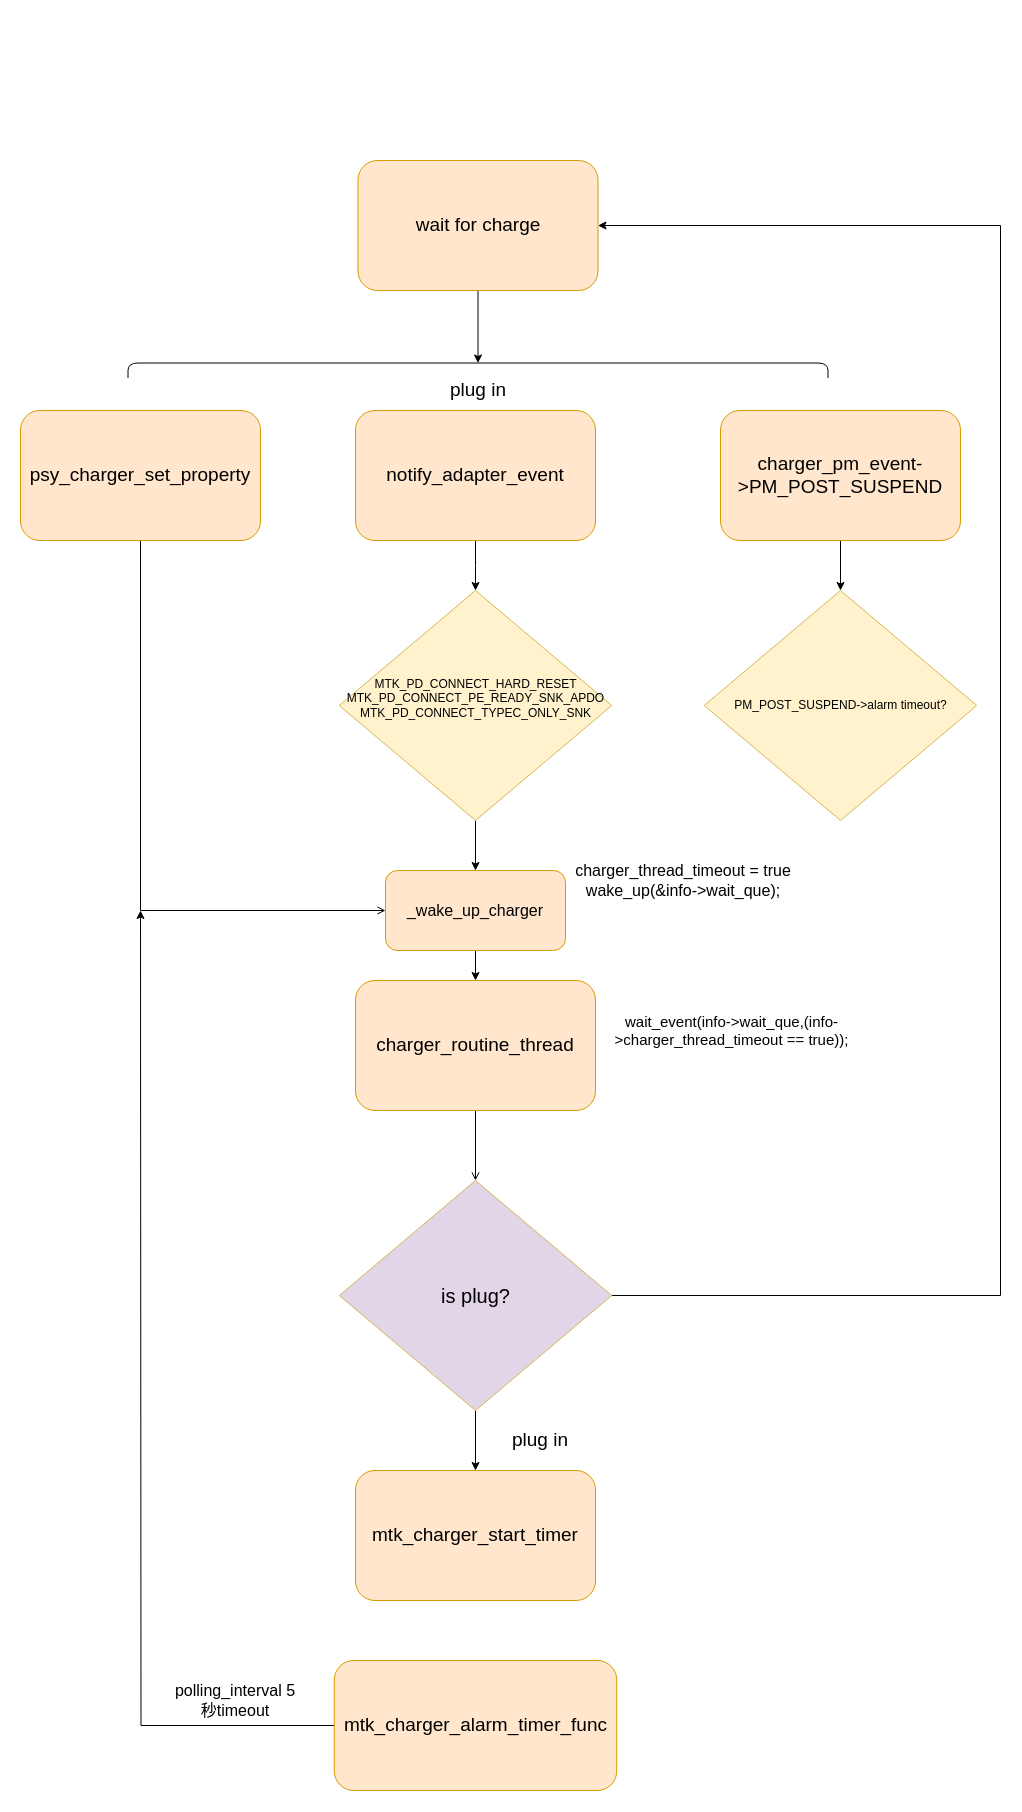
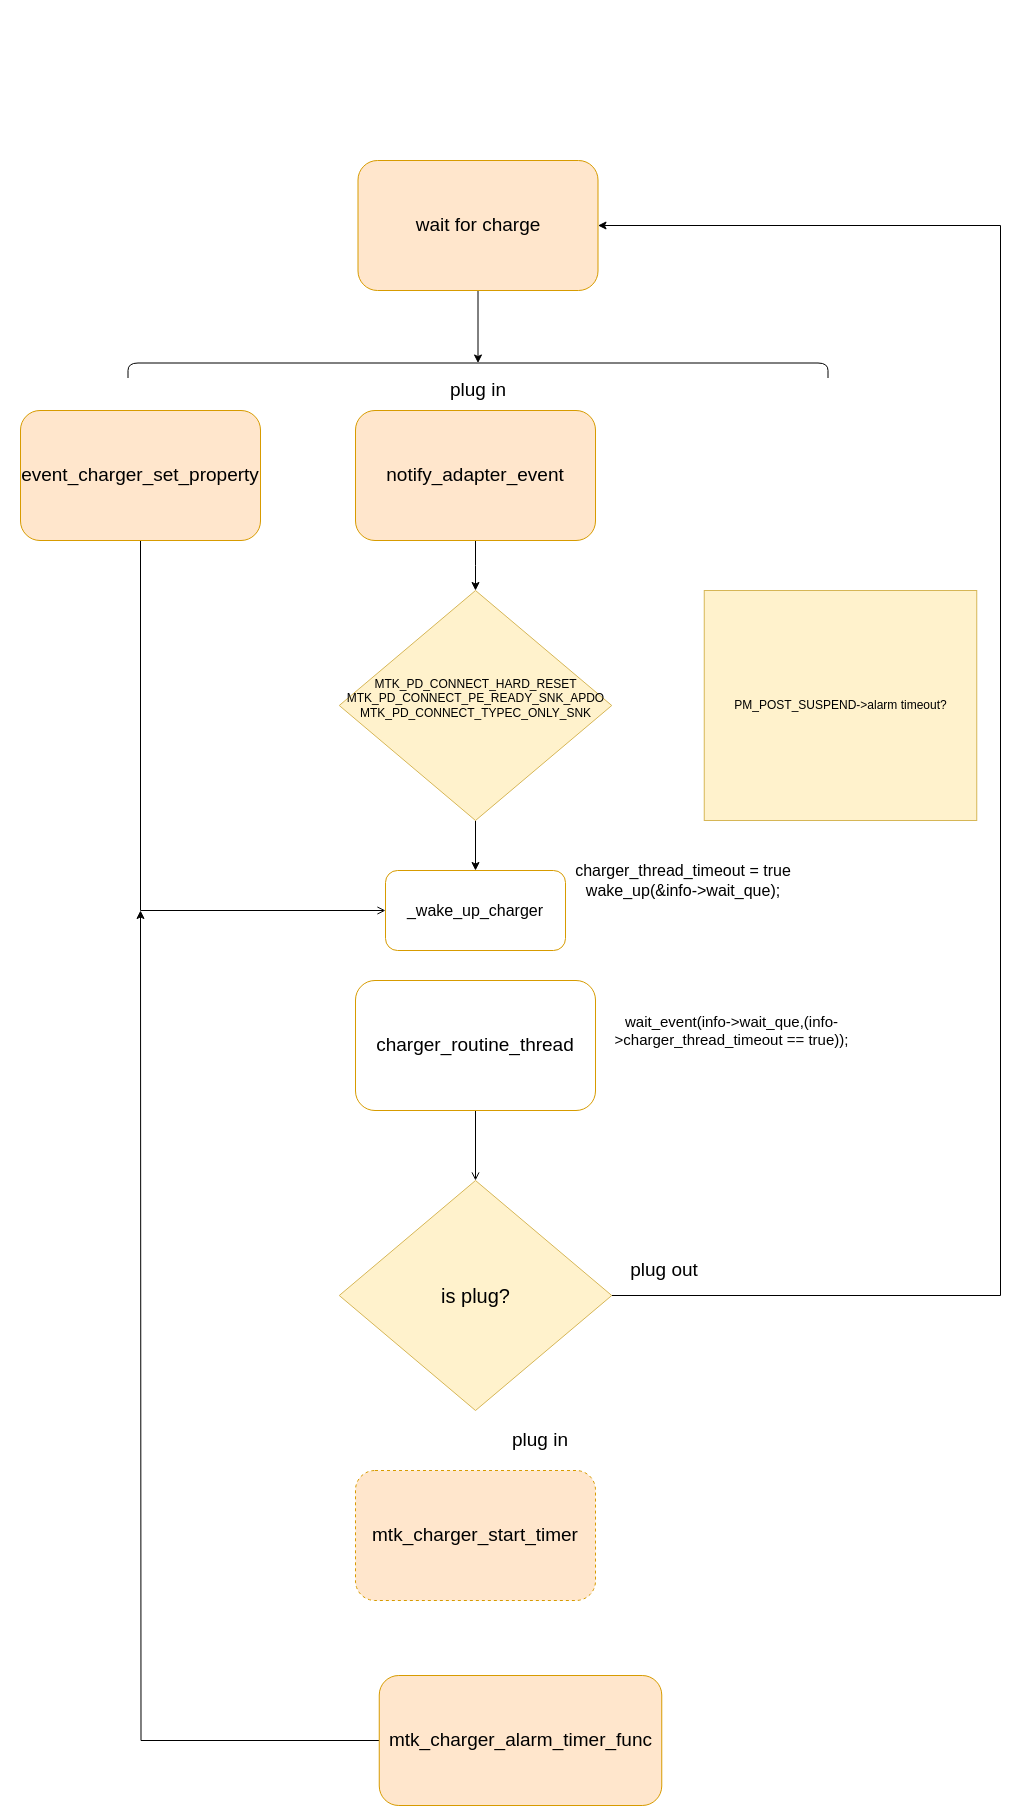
- <mxCell id="14" value="&lt;font style=&quot;font-size: 19px&quot;&gt;psy_charger_set_property&lt;/font&gt;" style="rounded=1;whiteSpace=wrap;html=1;fillColor=#ffe6cc;strokeColor=#d79b00;" vertex="1" parent="1"><mxGeometry x="20" y="410" width="240" height="130" as="geometry" /></mxCell>
+ <mxCell id="14" value="&lt;font style=&quot;font-size: 19px&quot;&gt;event_charger_set_property&lt;/font&gt;" style="rounded=1;whiteSpace=wrap;html=1;fillColor=#ffe6cc;strokeColor=#d79b00;" vertex="1" parent="1"><mxGeometry x="20" y="410" width="240" height="130" as="geometry" /></mxCell>
- <mxCell id="18" value="&lt;font style=&quot;font-size: 19px&quot;&gt;charger_pm_event-&amp;gt;PM_POST_SUSPEND&lt;/font&gt;" style="rounded=1;whiteSpace=wrap;html=1;fillColor=#ffe6cc;strokeColor=#d79b00;" vertex="1" parent="1"><mxGeometry x="720" y="410" width="240" height="130" as="geometry" /></mxCell>
- <mxCell id="17" style="edgeStyle=orthogonalEdgeStyle;rounded=0;orthogonalLoop=1;jettySize=auto;html=1;exitX=0.5;exitY=1;exitDx=0;exitDy=0;entryX=0.5;entryY=0;entryDx=0;entryDy=0;" edge="1" parent="1" source="18" target="19"><mxGeometry relative="1" as="geometry" /></mxCell>
- <mxCell id="19" value="&lt;div&gt;PM_POST_SUSPEND-&amp;gt;alarm timeout?&lt;br&gt;&lt;/div&gt;" style="rhombus;whiteSpace=wrap;html=1;fillColor=#fff2cc;strokeColor=#d6b656;" vertex="1" parent="1"><mxGeometry x="703.75" y="590" width="272.5" height="230" as="geometry" /></mxCell>
+ <mxCell id="19" value="&lt;div&gt;PM_POST_SUSPEND-&amp;gt;alarm timeout?&lt;br&gt;&lt;/div&gt;" style="whiteSpace=wrap;html=1;fillColor=#fff2cc;strokeColor=#d6b656;rounded=0;" vertex="1" parent="1"><mxGeometry x="703.75" y="590" width="272.5" height="230" as="geometry" /></mxCell>
- <mxCell id="16" value="&lt;span style=&quot;font-size: 16px&quot;&gt;_wake_up_charger&lt;/span&gt;" style="rounded=1;whiteSpace=wrap;html=1;fillColor=#ffe6cc;strokeColor=#d79b00;" vertex="1" parent="1"><mxGeometry x="385" y="870" width="180" height="80" as="geometry" /></mxCell>
+ <mxCell id="16" value="&lt;span style=&quot;font-size: 16px&quot;&gt;_wake_up_charger&lt;/span&gt;" style="rounded=1;whiteSpace=wrap;html=1;fillColor=#ffffff;strokeColor=#d79b00;" vertex="1" parent="1"><mxGeometry x="385" y="870" width="180" height="80" as="geometry" /></mxCell>
- <mxCell id="15" style="edgeStyle=orthogonalEdgeStyle;rounded=0;orthogonalLoop=1;jettySize=auto;html=1;exitX=0.5;exitY=1;exitDx=0;exitDy=0;entryX=0.5;entryY=0;entryDx=0;entryDy=0;" edge="1" parent="1" source="16" target="7"><mxGeometry relative="1" as="geometry" /></mxCell>
- <mxCell id="7" value="&lt;font style=&quot;font-size: 19px&quot;&gt;charger_routine_thread&lt;/font&gt;" style="rounded=1;whiteSpace=wrap;html=1;fillColor=#ffe6cc;strokeColor=#d79b00;" vertex="1" parent="1"><mxGeometry x="355" y="980" width="240" height="130" as="geometry" /></mxCell>
+ <mxCell id="7" value="&lt;font style=&quot;font-size: 19px&quot;&gt;charger_routine_thread&lt;/font&gt;" style="rounded=1;whiteSpace=wrap;html=1;fillColor=#ffffff;strokeColor=#d79b00;" vertex="1" parent="1"><mxGeometry x="355" y="980" width="240" height="130" as="geometry" /></mxCell>
+ <mxCell id="23" value="&lt;font style=&quot;font-size: 19px&quot;&gt;plug out&lt;/font&gt;" style="text;html=1;strokeColor=none;fillColor=none;align=center;verticalAlign=middle;whiteSpace=wrap;rounded=0;" vertex="1" parent="1"><mxGeometry x="623.75" y="1260" width="80" height="20" as="geometry" /></mxCell>
- <mxCell id="10" value="&lt;div style=&quot;font-size: 20px&quot;&gt;&lt;font style=&quot;font-size: 20px&quot;&gt;is plug?&lt;/font&gt;&lt;/div&gt;" style="rhombus;whiteSpace=wrap;html=1;fillColor=#e1d5e7;strokeColor=#d6b656;" vertex="1" parent="1"><mxGeometry x="338.75" y="1180" width="272.5" height="230" as="geometry" /></mxCell>
+ <mxCell id="10" value="&lt;div style=&quot;font-size: 20px&quot;&gt;&lt;font style=&quot;font-size: 20px&quot;&gt;is plug?&lt;/font&gt;&lt;/div&gt;" style="rhombus;whiteSpace=wrap;html=1;fillColor=#fff2cc;strokeColor=#d6b656;" vertex="1" parent="1"><mxGeometry x="338.75" y="1180" width="272.5" height="230" as="geometry" /></mxCell>
- <mxCell id="8" style="edgeStyle=orthogonalEdgeStyle;rounded=0;orthogonalLoop=1;jettySize=auto;html=1;exitX=0.5;exitY=1;exitDx=0;exitDy=0;entryX=0.5;entryY=0;entryDx=0;entryDy=0;" edge="1" parent="1" source="10" target="11"><mxGeometry relative="1" as="geometry" /></mxCell>
- <mxCell id="11" value="&lt;font style=&quot;font-size: 19px&quot;&gt;mtk_charger_start_timer&lt;/font&gt;" style="rounded=1;whiteSpace=wrap;html=1;fillColor=#ffe6cc;strokeColor=#d79b00;" vertex="1" parent="1"><mxGeometry x="355" y="1470" width="240" height="130" as="geometry" /></mxCell>
+ <mxCell id="11" value="&lt;font style=&quot;font-size: 19px&quot;&gt;mtk_charger_start_timer&lt;/font&gt;" style="rounded=1;whiteSpace=wrap;html=1;fillColor=#ffe6cc;strokeColor=#d79b00;dashed=1;" vertex="1" parent="1"><mxGeometry x="355" y="1470" width="240" height="130" as="geometry" /></mxCell>
- <mxCell id="28" value="&lt;font style=&quot;font-size: 16px&quot;&gt;polling_interval 5秒timeout&lt;/font&gt;" style="text;html=1;strokeColor=none;fillColor=none;align=center;verticalAlign=middle;whiteSpace=wrap;rounded=0;" vertex="1" parent="1"><mxGeometry x="170" y="1690" width="130" height="20" as="geometry" /></mxCell>
- <mxCell id="27" value="&lt;font style=&quot;font-size: 19px&quot;&gt;mtk_charger_alarm_timer_func&lt;/font&gt;" style="rounded=1;whiteSpace=wrap;html=1;fillColor=#ffe6cc;strokeColor=#d79b00;" vertex="1" parent="1"><mxGeometry x="333.75" y="1660" width="282.5" height="130" as="geometry" /></mxCell>
+ <mxCell id="27" value="&lt;font style=&quot;font-size: 19px&quot;&gt;mtk_charger_alarm_timer_func&lt;/font&gt;" style="rounded=1;whiteSpace=wrap;html=1;fillColor=#ffe6cc;strokeColor=#d79b00;" vertex="1" parent="1"><mxGeometry x="378.75" y="1675" width="282.5" height="130" as="geometry" /></mxCell>
